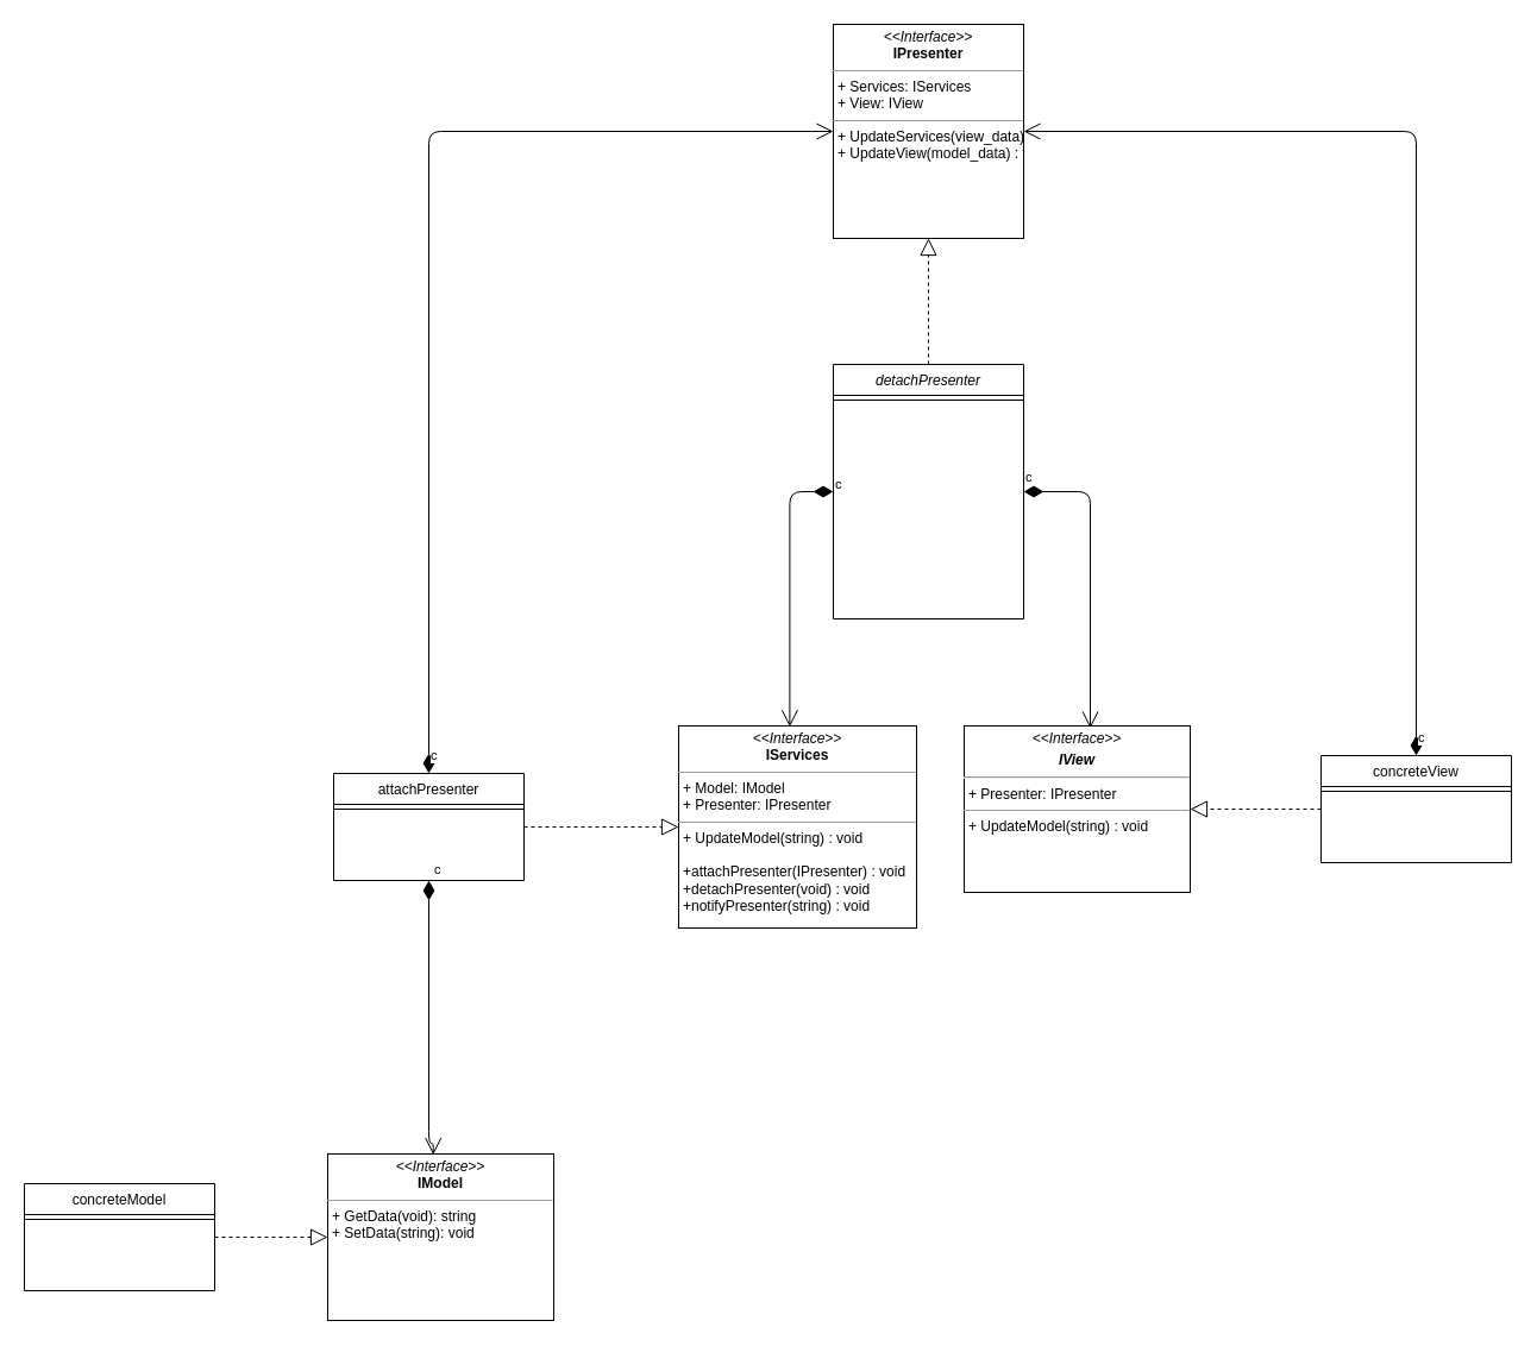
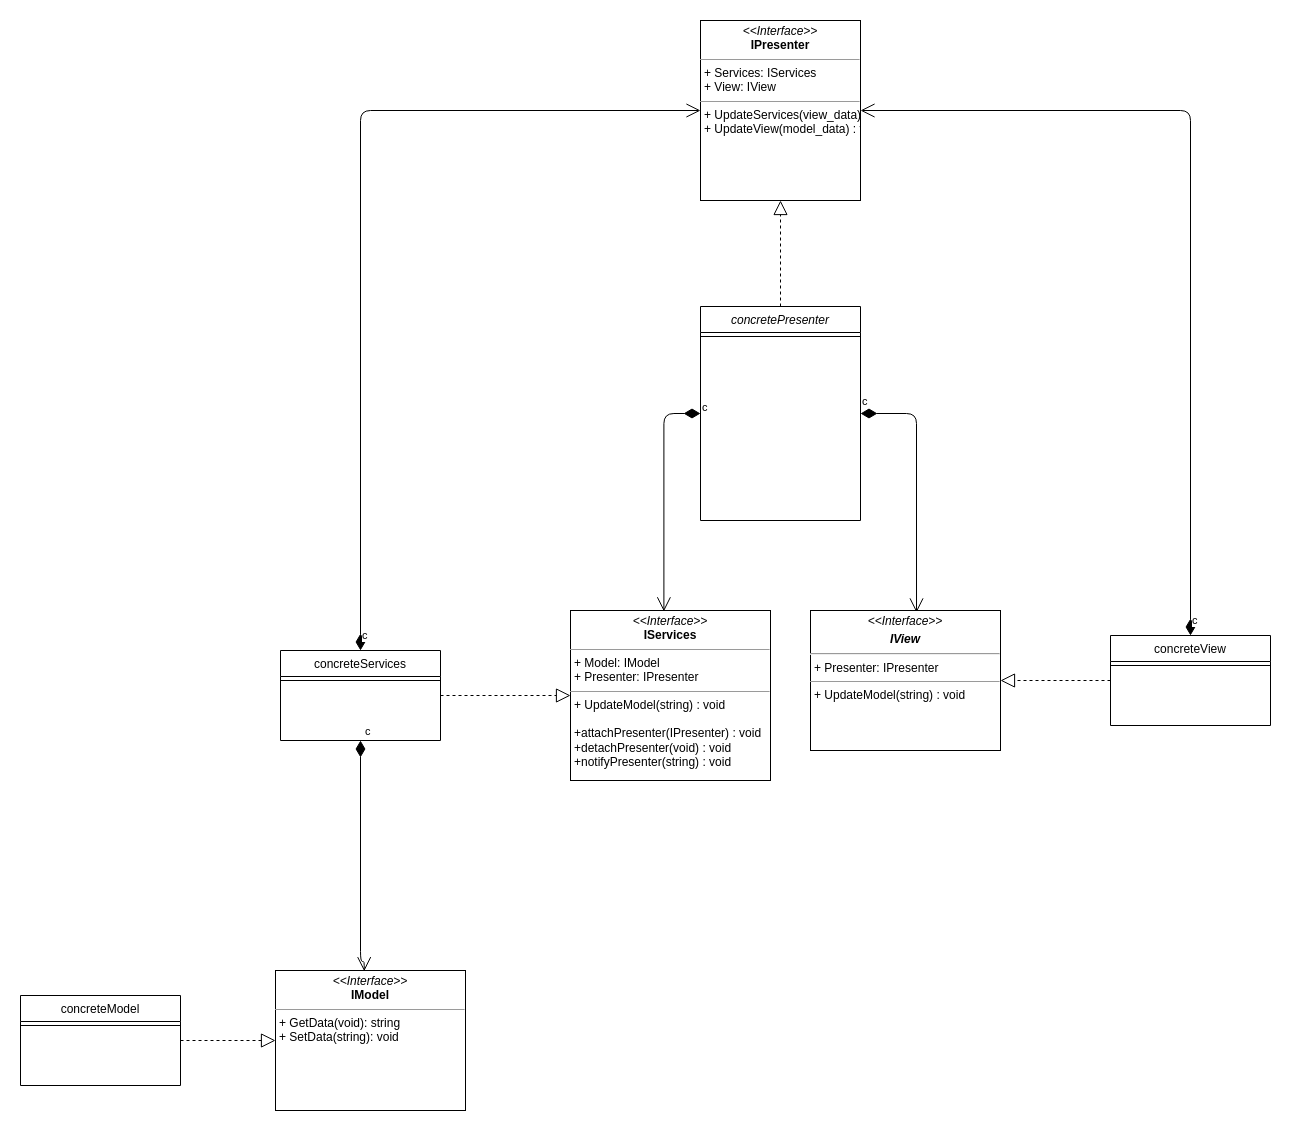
- <mxCell id="2" value="detachPresenter" style="swimlane;fontStyle=2;align=center;verticalAlign=top;childLayout=stackLayout;horizontal=1;startSize=26;horizontalStack=0;resizeParent=1;resizeLast=0;collapsible=1;marginBottom=0;rounded=0;shadow=0;strokeWidth=1;" parent="1" vertex="1"><mxGeometry x="700" y="306" width="160" height="214" as="geometry"><mxRectangle x="230" y="140" width="160" height="26" as="alternateBounds" /></mxGeometry></mxCell>
+ <mxCell id="2" value="concretePresenter" style="swimlane;fontStyle=2;align=center;verticalAlign=top;childLayout=stackLayout;horizontal=1;startSize=26;horizontalStack=0;resizeParent=1;resizeLast=0;collapsible=1;marginBottom=0;rounded=0;shadow=0;strokeWidth=1;" parent="1" vertex="1"><mxGeometry x="700" y="306" width="160" height="214" as="geometry"><mxRectangle x="230" y="140" width="160" height="26" as="alternateBounds" /></mxGeometry></mxCell>
- <mxCell id="4" value="attachPresenter&#10;" style="swimlane;fontStyle=0;align=center;verticalAlign=top;childLayout=stackLayout;horizontal=1;startSize=26;horizontalStack=0;resizeParent=1;resizeLast=0;collapsible=1;marginBottom=0;rounded=0;shadow=0;strokeWidth=1;" parent="1" vertex="1"><mxGeometry x="280" y="650" width="160" height="90" as="geometry"><mxRectangle x="550" y="140" width="160" height="26" as="alternateBounds" /></mxGeometry></mxCell>
+ <mxCell id="4" value="concreteServices&#10;" style="swimlane;fontStyle=0;align=center;verticalAlign=top;childLayout=stackLayout;horizontal=1;startSize=26;horizontalStack=0;resizeParent=1;resizeLast=0;collapsible=1;marginBottom=0;rounded=0;shadow=0;strokeWidth=1;" parent="1" vertex="1"><mxGeometry x="280" y="650" width="160" height="90" as="geometry"><mxRectangle x="550" y="140" width="160" height="26" as="alternateBounds" /></mxGeometry></mxCell>
